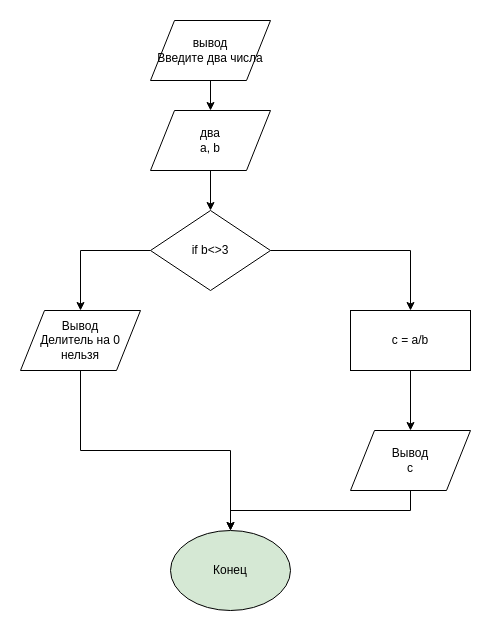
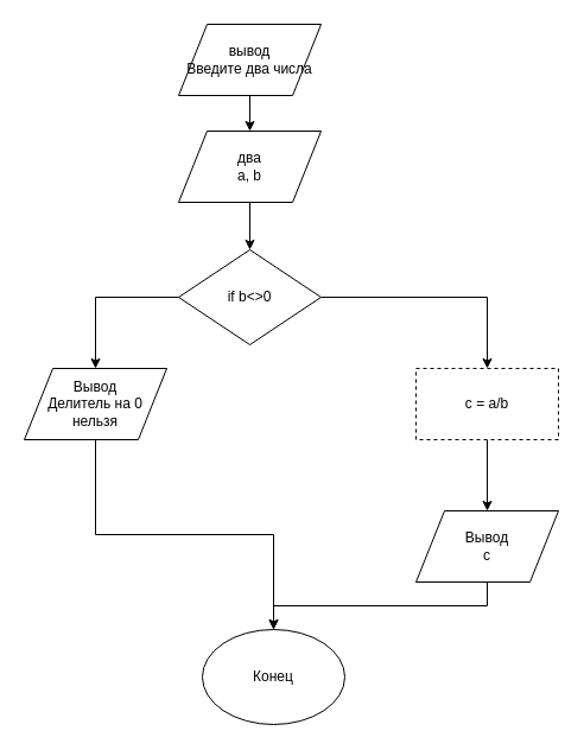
- <mxCell id="7" value="if b&amp;lt;&amp;gt;3" style="rhombus;whiteSpace=wrap;html=1;" vertex="1" parent="1"><mxGeometry x="150" y="210" width="120" height="80" as="geometry" /></mxCell>
+ <mxCell id="7" value="if b&amp;lt;&amp;gt;0" style="rhombus;whiteSpace=wrap;html=1;" vertex="1" parent="1"><mxGeometry x="150" y="210" width="120" height="80" as="geometry" /></mxCell>
- <mxCell id="9" value="c = a/b" style="rounded=0;whiteSpace=wrap;html=1;" vertex="1" parent="1"><mxGeometry x="350" y="310" width="120" height="60" as="geometry" /></mxCell>
+ <mxCell id="9" value="c = a/b" style="rounded=0;whiteSpace=wrap;html=1;dashed=1;" vertex="1" parent="1"><mxGeometry x="350" y="310" width="120" height="60" as="geometry" /></mxCell>
- <mxCell id="13" value="Конец" style="ellipse;whiteSpace=wrap;html=1;fillColor=#d5e8d4;" vertex="1" parent="1"><mxGeometry x="170" y="530" width="120" height="80" as="geometry" /></mxCell>
+ <mxCell id="13" value="Конец" style="ellipse;whiteSpace=wrap;html=1;" vertex="1" parent="1"><mxGeometry x="170" y="530" width="120" height="80" as="geometry" /></mxCell>
